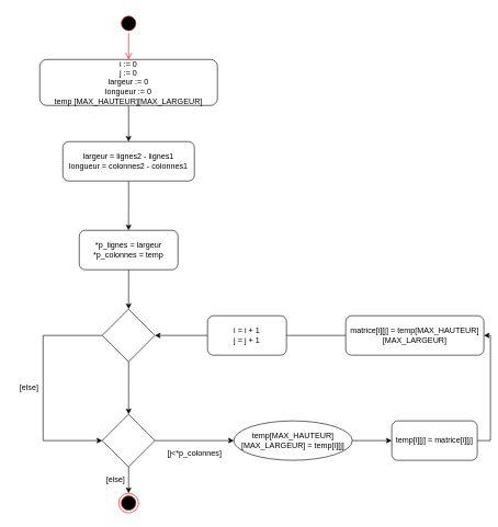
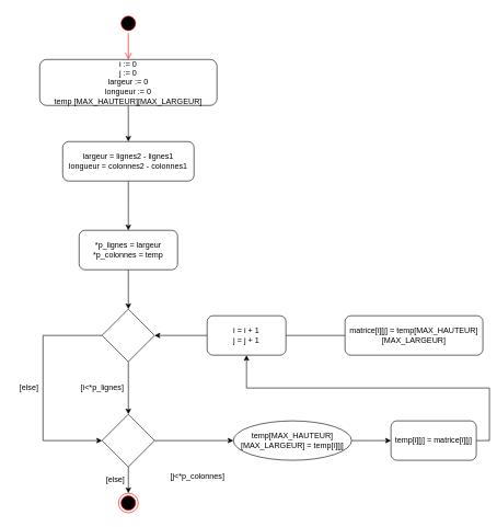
- <mxCell id="21" style="edgeStyle=orthogonalEdgeStyle;rounded=0;orthogonalLoop=1;jettySize=auto;html=1;exitX=1;exitY=0.5;exitDx=0;exitDy=0;entryX=1;entryY=0.5;entryDx=0;entryDy=0;" edge="1" parent="1" source="22" target="24"><mxGeometry relative="1" as="geometry"><mxPoint x="755" y="510" as="targetPoint" /></mxGeometry></mxCell>
+ <mxCell id="21" style="edgeStyle=orthogonalEdgeStyle;rounded=0;orthogonalLoop=1;jettySize=auto;html=1;exitX=1;exitY=0.5;exitDx=0;exitDy=0;" edge="1" parent="1" source="22" target="26"><mxGeometry relative="1" as="geometry"><mxPoint x="755" y="510" as="targetPoint" /></mxGeometry></mxCell>
+ <mxCell id="17" value="[i&amp;lt;*p_lignes]" style="text;html=1;align=center;verticalAlign=middle;resizable=0;points=[];autosize=1;" vertex="1" parent="1"><mxGeometry x="115" y="580" width="80" height="20" as="geometry" /></mxCell>
- <mxCell id="27" value="[j&amp;lt;*p_colonnes]" style="text;html=1;align=center;verticalAlign=middle;resizable=0;points=[];autosize=1;" vertex="1" parent="1"><mxGeometry x="245" y="680" width="100" height="20" as="geometry" /></mxCell>
+ <mxCell id="27" value="[j&amp;lt;*p_colonnes]" style="text;html=1;align=center;verticalAlign=middle;resizable=0;points=[];autosize=1;" vertex="1" parent="1"><mxGeometry x="250" y="715" width="100" height="20" as="geometry" /></mxCell>
